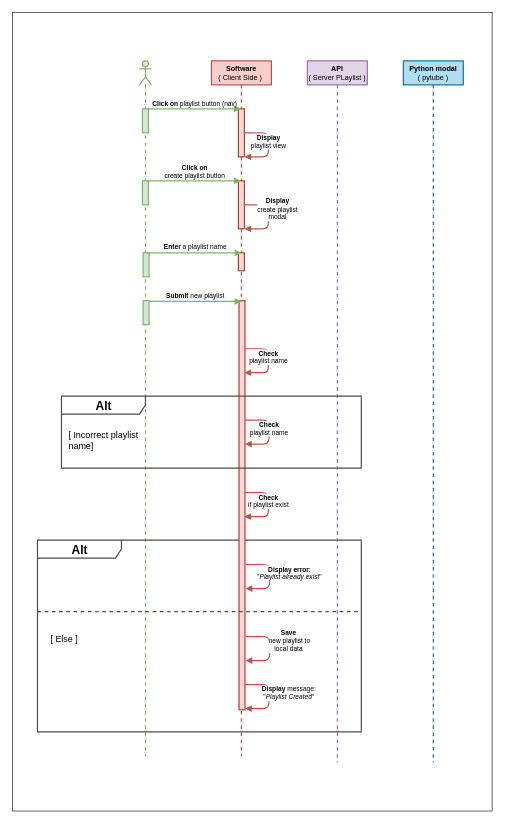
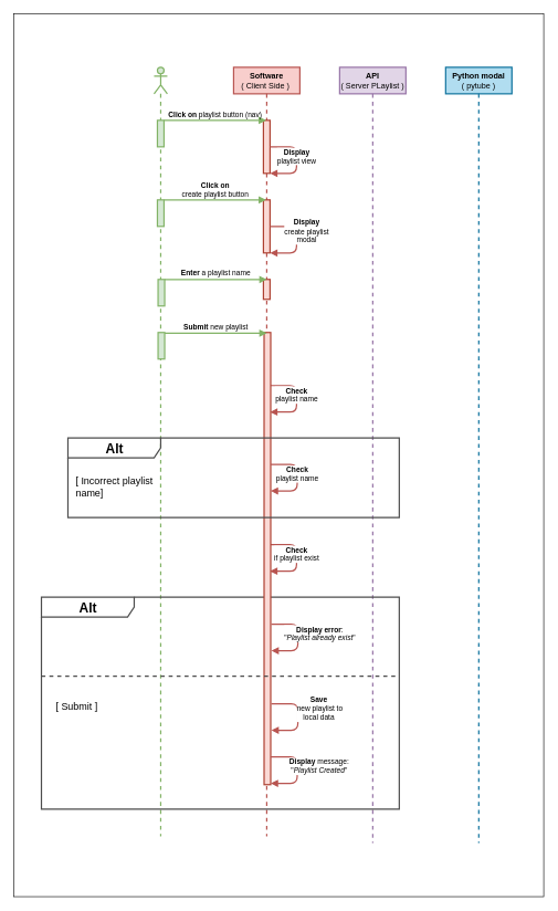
- <mxCell id="25" value="[ Else ] " style="line;strokeWidth=2;dashed=1;labelPosition=center;verticalLabelPosition=bottom;align=left;verticalAlign=top;spacingLeft=20;spacingTop=15;fontColor=#000000;strokeColor=#4D4D4D;labelBackgroundColor=none;fontSize=15;" parent="1" vertex="1"><mxGeometry x="62" y="1003.23" width="540" height="32" as="geometry" /></mxCell>
+ <mxCell id="25" value="[ Submit ] " style="line;strokeWidth=2;dashed=1;labelPosition=center;verticalLabelPosition=bottom;align=left;verticalAlign=top;spacingLeft=20;spacingTop=15;fontColor=#000000;strokeColor=#4D4D4D;labelBackgroundColor=none;fontSize=15;" parent="1" vertex="1"><mxGeometry x="62" y="1003.23" width="540" height="32" as="geometry" /></mxCell>
